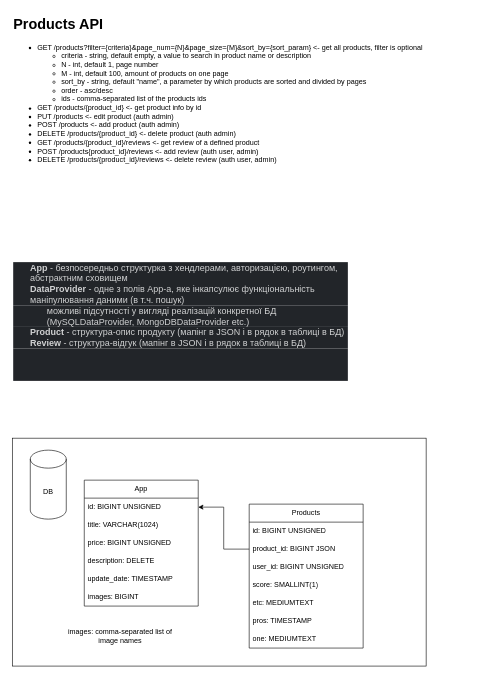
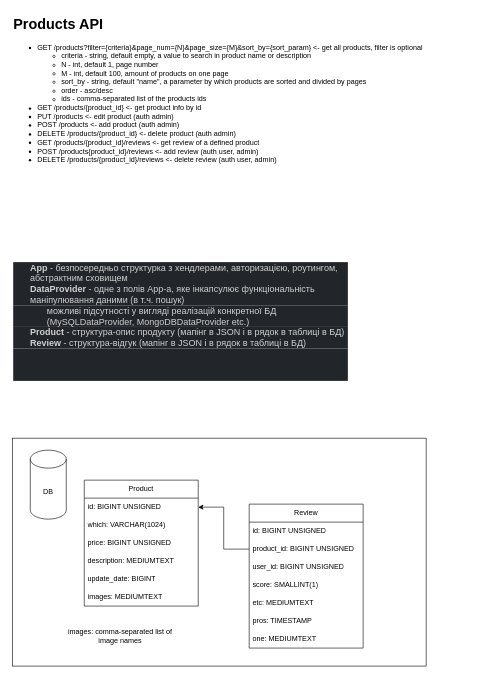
- <mxCell id="6" value="App" style="swimlane;fontStyle=0;childLayout=stackLayout;horizontal=1;startSize=30;horizontalStack=0;resizeParent=1;resizeParentMax=0;resizeLast=0;collapsible=1;marginBottom=0;whiteSpace=wrap;html=1;" parent="1" vertex="1"><mxGeometry x="140" y="800" width="190" height="210" as="geometry" /></mxCell>
+ <mxCell id="6" value="Product" style="swimlane;fontStyle=0;childLayout=stackLayout;horizontal=1;startSize=30;horizontalStack=0;resizeParent=1;resizeParentMax=0;resizeLast=0;collapsible=1;marginBottom=0;whiteSpace=wrap;html=1;" parent="1" vertex="1"><mxGeometry x="140" y="800" width="190" height="210" as="geometry" /></mxCell>
- <mxCell id="13" value="Products" style="swimlane;fontStyle=0;childLayout=stackLayout;horizontal=1;startSize=30;horizontalStack=0;resizeParent=1;resizeParentMax=0;resizeLast=0;collapsible=1;marginBottom=0;whiteSpace=wrap;html=1;movable=1;resizable=1;rotatable=1;deletable=1;editable=1;locked=0;connectable=1;" parent="1" vertex="1"><mxGeometry x="415" y="840" width="190" height="240" as="geometry"><mxRectangle x="425" y="670" width="80" height="30" as="alternateBounds" /></mxGeometry></mxCell>
+ <mxCell id="13" value="Review" style="swimlane;fontStyle=0;childLayout=stackLayout;horizontal=1;startSize=30;horizontalStack=0;resizeParent=1;resizeParentMax=0;resizeLast=0;collapsible=1;marginBottom=0;whiteSpace=wrap;html=1;movable=1;resizable=1;rotatable=1;deletable=1;editable=1;locked=0;connectable=1;" parent="1" vertex="1"><mxGeometry x="415" y="840" width="190" height="240" as="geometry"><mxRectangle x="425" y="670" width="80" height="30" as="alternateBounds" /></mxGeometry></mxCell>
- <mxCell id="8" value="title: VARCHAR(1024)" style="text;strokeColor=none;fillColor=none;align=left;verticalAlign=middle;spacingLeft=4;spacingRight=4;overflow=hidden;points=[[0,0.5],[1,0.5]];portConstraint=eastwest;rotatable=0;whiteSpace=wrap;html=1;" parent="6" vertex="1"><mxGeometry y="60" width="190" height="30" as="geometry" /></mxCell>
+ <mxCell id="8" value="which: VARCHAR(1024)" style="text;strokeColor=none;fillColor=none;align=left;verticalAlign=middle;spacingLeft=4;spacingRight=4;overflow=hidden;points=[[0,0.5],[1,0.5]];portConstraint=eastwest;rotatable=0;whiteSpace=wrap;html=1;" parent="6" vertex="1"><mxGeometry y="60" width="190" height="30" as="geometry" /></mxCell>
- <mxCell id="15" value="product_id: BIGINT JSON" style="text;strokeColor=none;fillColor=none;align=left;verticalAlign=middle;spacingLeft=4;spacingRight=4;overflow=hidden;points=[[0,0.5],[1,0.5]];portConstraint=eastwest;rotatable=0;whiteSpace=wrap;html=1;" parent="13" vertex="1"><mxGeometry y="60" width="190" height="30" as="geometry" /></mxCell>
+ <mxCell id="15" value="product_id: BIGINT UNSIGNED" style="text;strokeColor=none;fillColor=none;align=left;verticalAlign=middle;spacingLeft=4;spacingRight=4;overflow=hidden;points=[[0,0.5],[1,0.5]];portConstraint=eastwest;rotatable=0;whiteSpace=wrap;html=1;" parent="13" vertex="1"><mxGeometry y="60" width="190" height="30" as="geometry" /></mxCell>
- <mxCell id="10" value="description: DELETE" style="text;strokeColor=none;fillColor=none;align=left;verticalAlign=middle;spacingLeft=4;spacingRight=4;overflow=hidden;points=[[0,0.5],[1,0.5]];portConstraint=eastwest;rotatable=0;whiteSpace=wrap;html=1;" parent="6" vertex="1"><mxGeometry y="120" width="190" height="30" as="geometry" /></mxCell>
+ <mxCell id="10" value="description: MEDIUMTEXT" style="text;strokeColor=none;fillColor=none;align=left;verticalAlign=middle;spacingLeft=4;spacingRight=4;overflow=hidden;points=[[0,0.5],[1,0.5]];portConstraint=eastwest;rotatable=0;whiteSpace=wrap;html=1;" parent="6" vertex="1"><mxGeometry y="120" width="190" height="30" as="geometry" /></mxCell>
- <mxCell id="11" value="update_date: TIMESTAMP" style="text;strokeColor=none;fillColor=none;align=left;verticalAlign=middle;spacingLeft=4;spacingRight=4;overflow=hidden;points=[[0,0.5],[1,0.5]];portConstraint=eastwest;rotatable=0;whiteSpace=wrap;html=1;" parent="6" vertex="1"><mxGeometry y="150" width="190" height="30" as="geometry" /></mxCell>
+ <mxCell id="11" value="update_date: BIGINT" style="text;strokeColor=none;fillColor=none;align=left;verticalAlign=middle;spacingLeft=4;spacingRight=4;overflow=hidden;points=[[0,0.5],[1,0.5]];portConstraint=eastwest;rotatable=0;whiteSpace=wrap;html=1;" parent="6" vertex="1"><mxGeometry y="150" width="190" height="30" as="geometry" /></mxCell>
- <mxCell id="12" value="images: BIGINT" style="text;strokeColor=none;fillColor=none;align=left;verticalAlign=middle;spacingLeft=4;spacingRight=4;overflow=hidden;points=[[0,0.5],[1,0.5]];portConstraint=eastwest;rotatable=0;whiteSpace=wrap;html=1;" parent="6" vertex="1"><mxGeometry y="180" width="190" height="30" as="geometry" /></mxCell>
+ <mxCell id="12" value="images: MEDIUMTEXT" style="text;strokeColor=none;fillColor=none;align=left;verticalAlign=middle;spacingLeft=4;spacingRight=4;overflow=hidden;points=[[0,0.5],[1,0.5]];portConstraint=eastwest;rotatable=0;whiteSpace=wrap;html=1;" parent="6" vertex="1"><mxGeometry y="180" width="190" height="30" as="geometry" /></mxCell>
